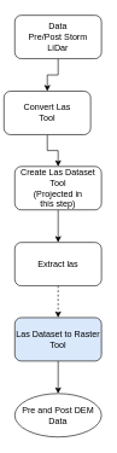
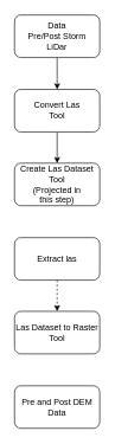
- <mxCell id="5" value="Convert Las&lt;div&gt;Tool&lt;/div&gt;" style="rounded=1;whiteSpace=wrap;html=1;" parent="1" vertex="1"><mxGeometry x="5" y="125" width="120" height="60" as="geometry" /></mxCell>
+ <mxCell id="5" value="Convert Las&lt;div&gt;Tool&lt;/div&gt;" style="rounded=1;whiteSpace=wrap;html=1;" parent="1" vertex="1"><mxGeometry x="20" y="125" width="120" height="60" as="geometry" /></mxCell>
- <mxCell id="6" value="" style="edgeStyle=orthogonalEdgeStyle;rounded=0;orthogonalLoop=1;jettySize=auto;html=1;entryX=0.5;entryY=0;entryDx=0;entryDy=0;" parent="1" source="7" target="9" edge="1"><mxGeometry relative="1" as="geometry"><mxPoint x="80" y="281" as="targetPoint" /></mxGeometry></mxCell>
- <mxCell id="11" value="Las Dataset to Raster&lt;div&gt;Tool&lt;/div&gt;" style="rounded=1;whiteSpace=wrap;html=1;fillColor=#dae8fc;" parent="1" vertex="1"><mxGeometry x="20" y="438" width="120" height="60" as="geometry" /></mxCell>
+ <mxCell id="11" value="Las Dataset to Raster&lt;div&gt;Tool&lt;/div&gt;" style="rounded=1;whiteSpace=wrap;html=1;" parent="1" vertex="1"><mxGeometry x="20" y="438" width="120" height="60" as="geometry" /></mxCell>
- <mxCell id="10" style="edgeStyle=orthogonalEdgeStyle;rounded=0;orthogonalLoop=1;jettySize=auto;html=1;entryX=0.5;entryY=0;entryDx=0;entryDy=0;" parent="1" source="11" target="12" edge="1"><mxGeometry relative="1" as="geometry" /></mxCell>
- <mxCell id="12" value="Pre and Post DEM Data" style="ellipse;whiteSpace=wrap;html=1;" parent="1" vertex="1"><mxGeometry x="20" y="543" width="120" height="60" as="geometry" /></mxCell>
+ <mxCell id="12" value="Pre and Post DEM Data" style="rounded=1;whiteSpace=wrap;html=1;" parent="1" vertex="1"><mxGeometry x="20" y="543" width="120" height="60" as="geometry" /></mxCell>
